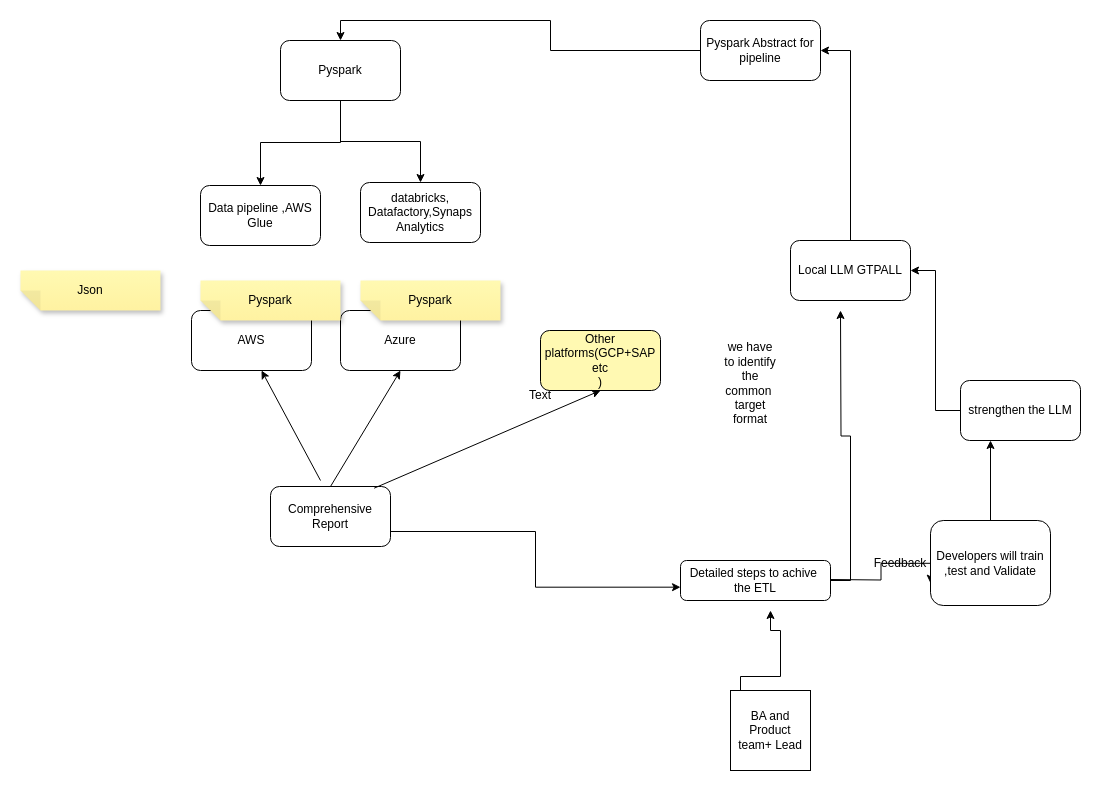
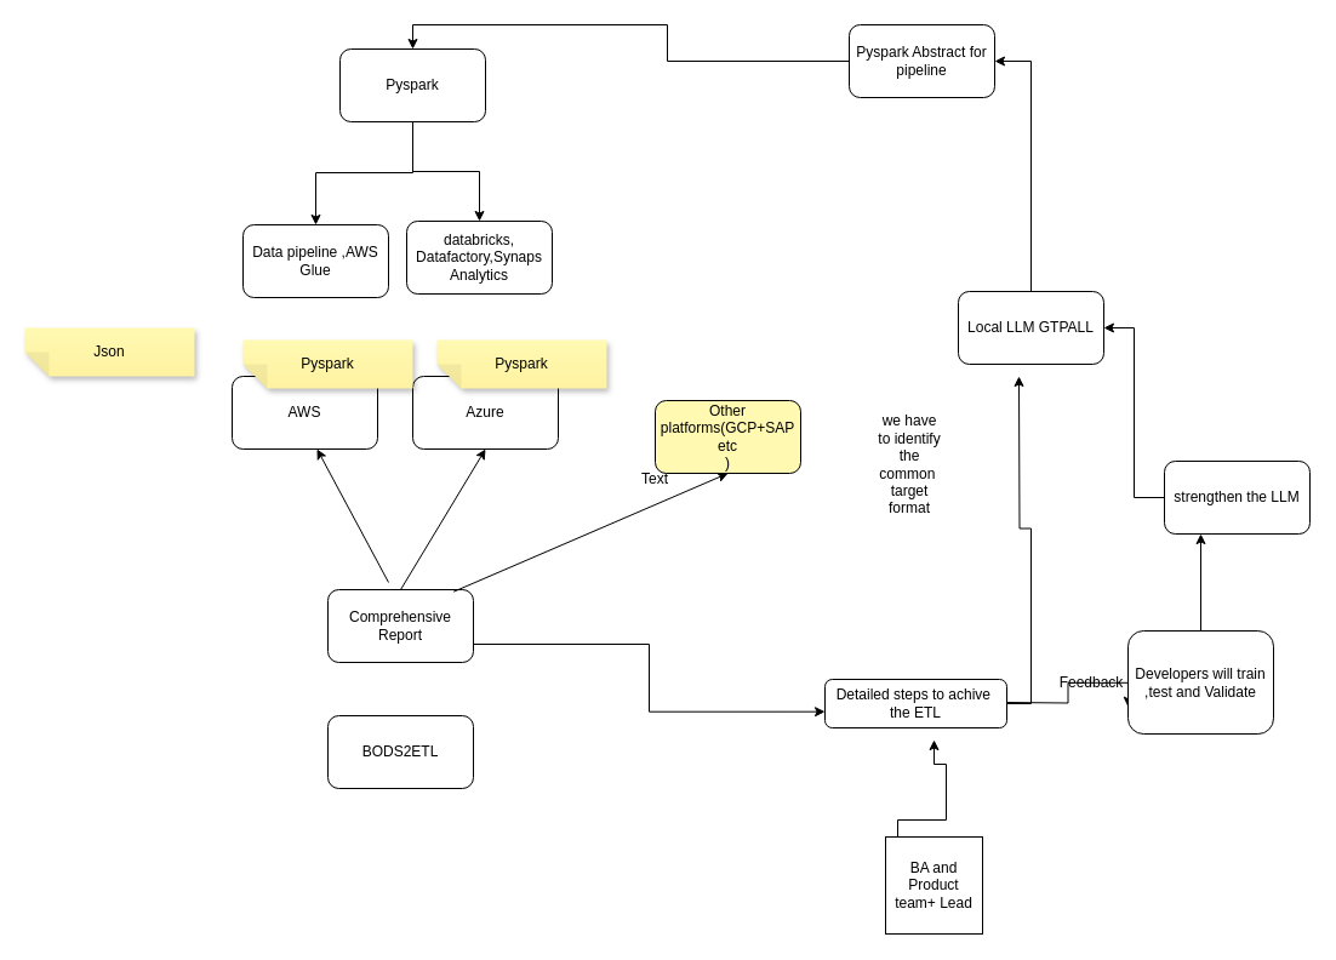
- <mxCell id="18" value="databricks, Datafactory,Synaps Analytics" style="rounded=1;whiteSpace=wrap;html=1;" vertex="1" parent="1"><mxGeometry x="360" y="182" width="120" height="60" as="geometry" /></mxCell>
+ <mxCell id="18" value="databricks, Datafactory,Synaps Analytics" style="rounded=1;whiteSpace=wrap;html=1;" vertex="1" parent="1"><mxGeometry x="335" y="182" width="120" height="60" as="geometry" /></mxCell>
+ <mxCell id="2" value="BODS2ETL" style="rounded=1;whiteSpace=wrap;html=1;" vertex="1" parent="1"><mxGeometry x="270" y="590" width="120" height="60" as="geometry" /></mxCell>
